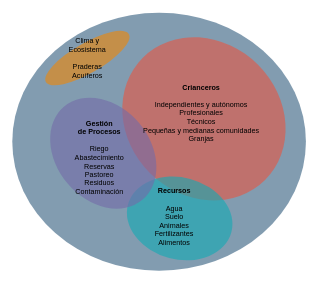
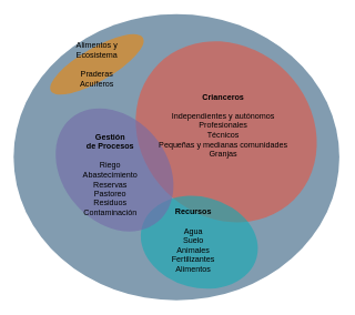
- <mxCell id="7" value="&lt;div&gt;Clima y&lt;/div&gt;&lt;div&gt;Ecosistema&lt;br&gt;&lt;/div&gt;&lt;div&gt;&lt;br&gt;&lt;/div&gt;&lt;div&gt;Praderas&lt;/div&gt;&lt;div&gt;Acuíferos&lt;br&gt;&lt;/div&gt;" style="text;html=1;align=center;verticalAlign=middle;resizable=0;points=[];autosize=1;strokeColor=none;" vertex="1" parent="1"><mxGeometry x="105.36" y="56" width="80" height="80" as="geometry" /></mxCell>
+ <mxCell id="7" value="&lt;div&gt;Alimentos y&lt;/div&gt;&lt;div&gt;Ecosistema&lt;br&gt;&lt;/div&gt;&lt;div&gt;&lt;br&gt;&lt;/div&gt;&lt;div&gt;Praderas&lt;/div&gt;&lt;div&gt;Acuíferos&lt;br&gt;&lt;/div&gt;" style="text;html=1;align=center;verticalAlign=middle;resizable=0;points=[];autosize=1;strokeColor=none;" vertex="1" parent="1"><mxGeometry x="105.36" y="56" width="80" height="80" as="geometry" /></mxCell>
